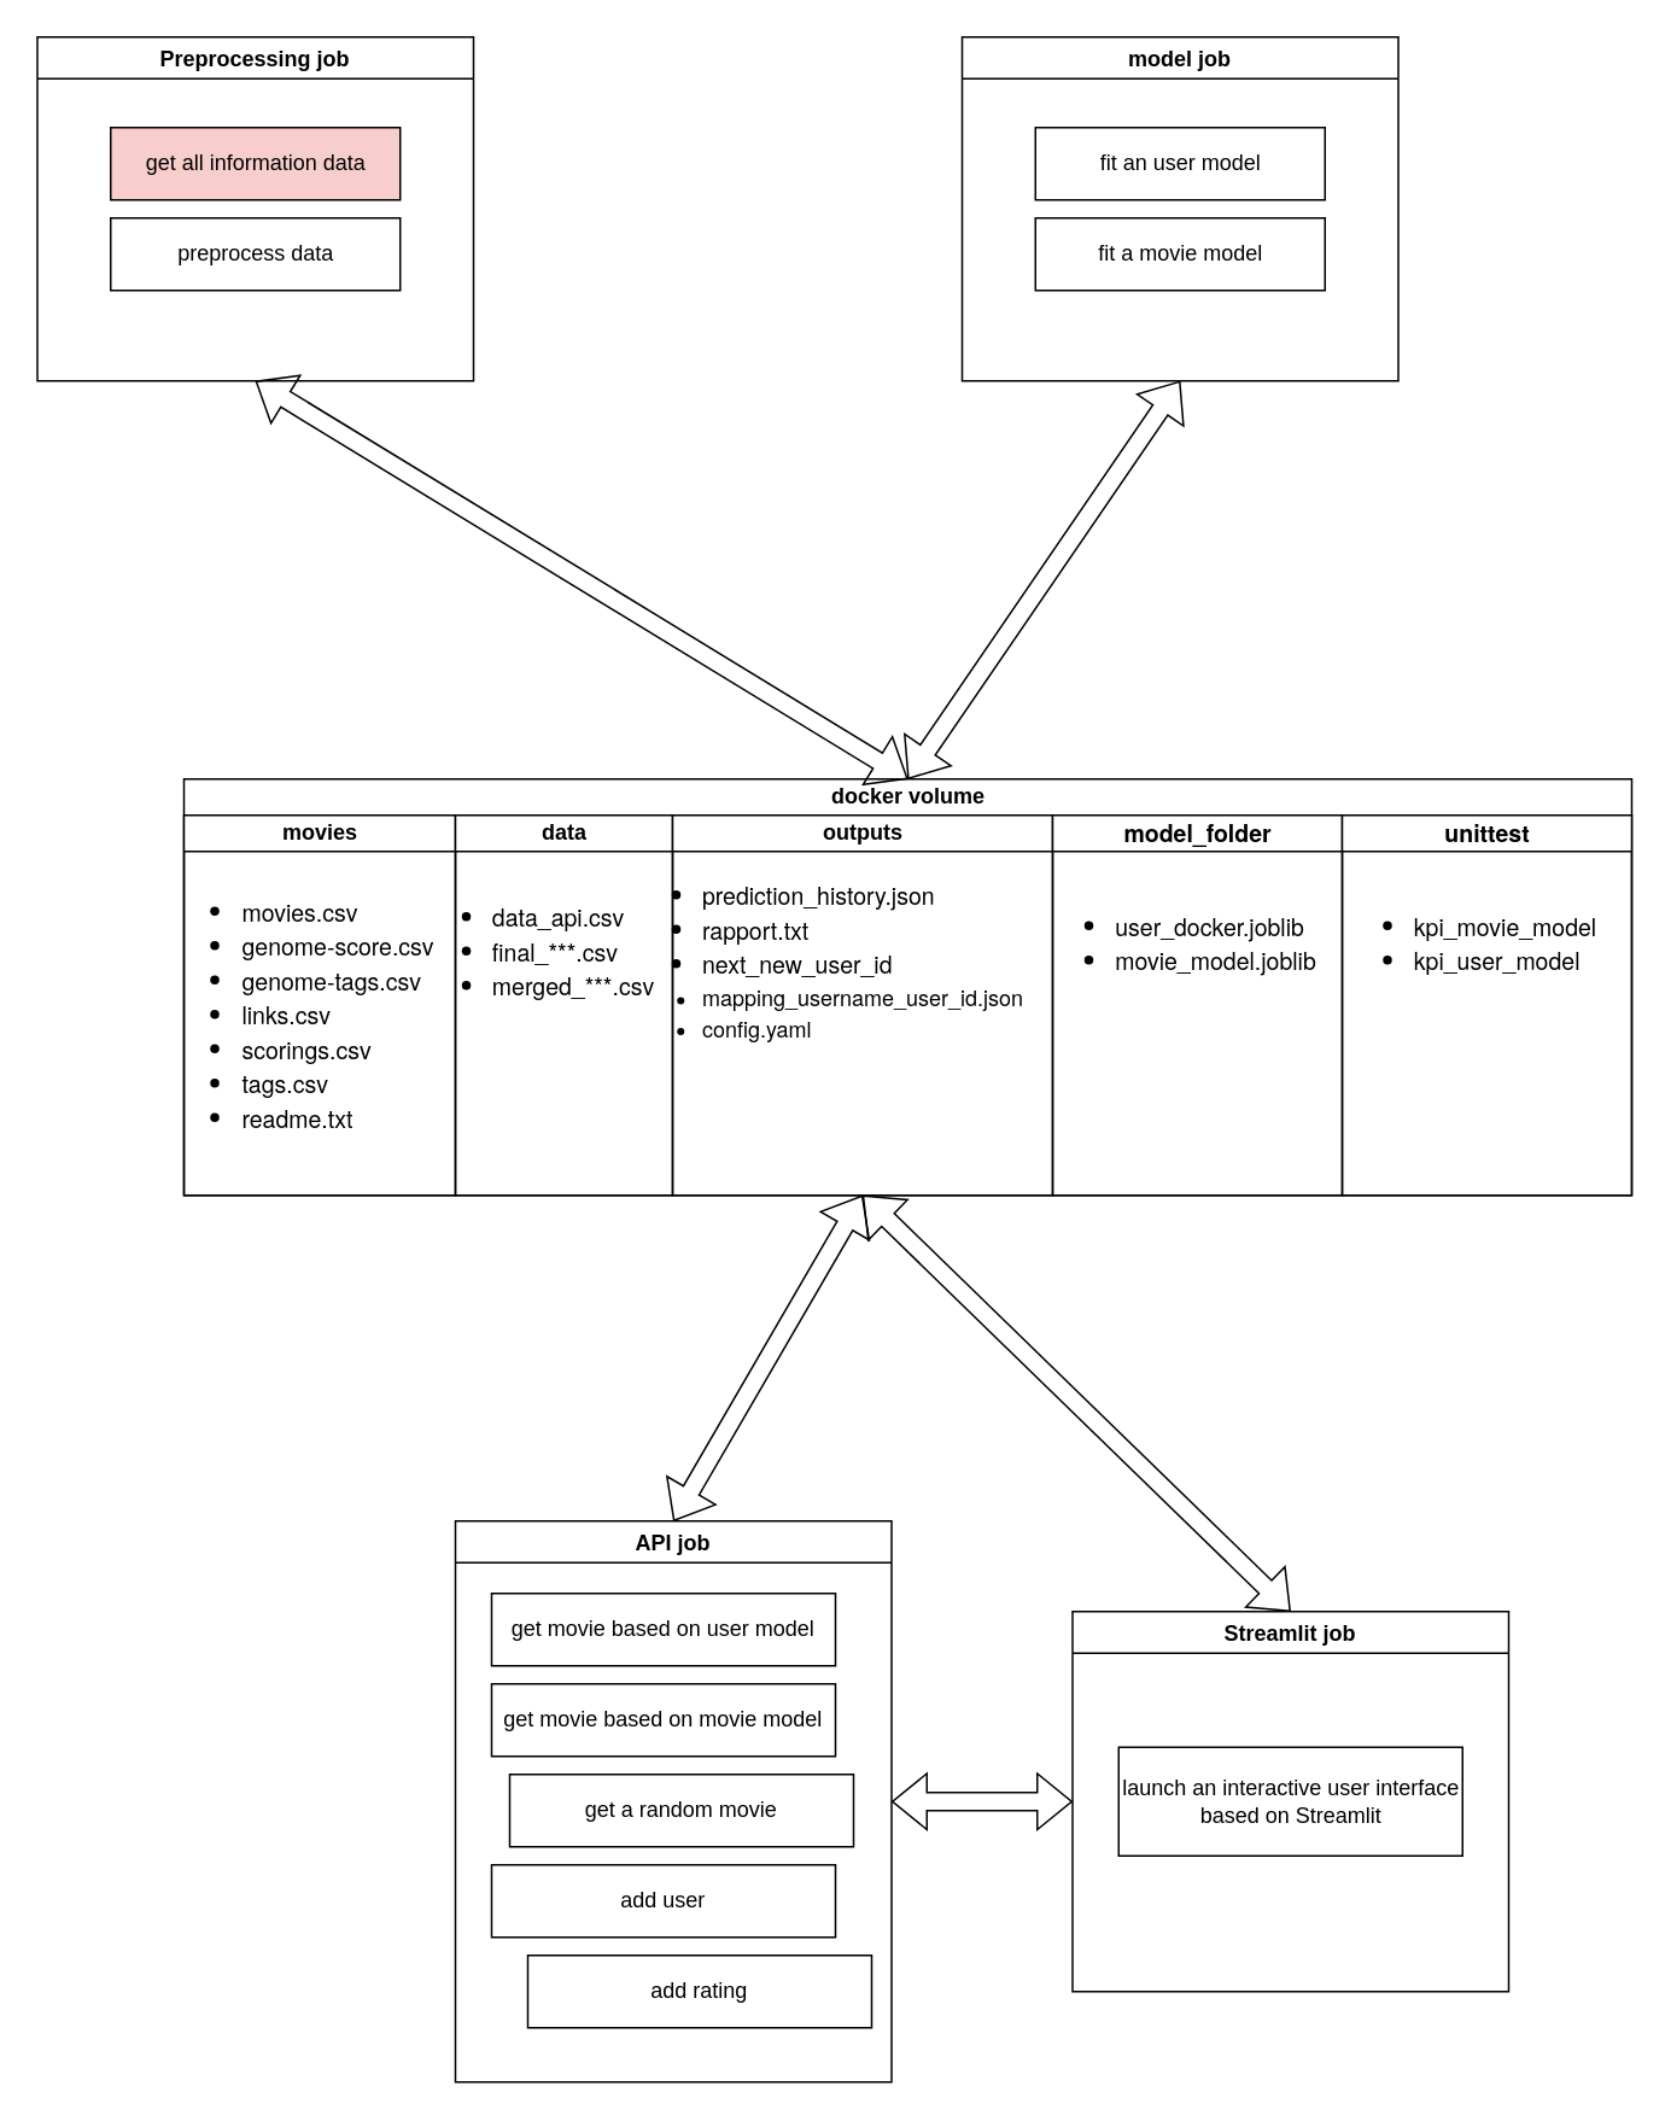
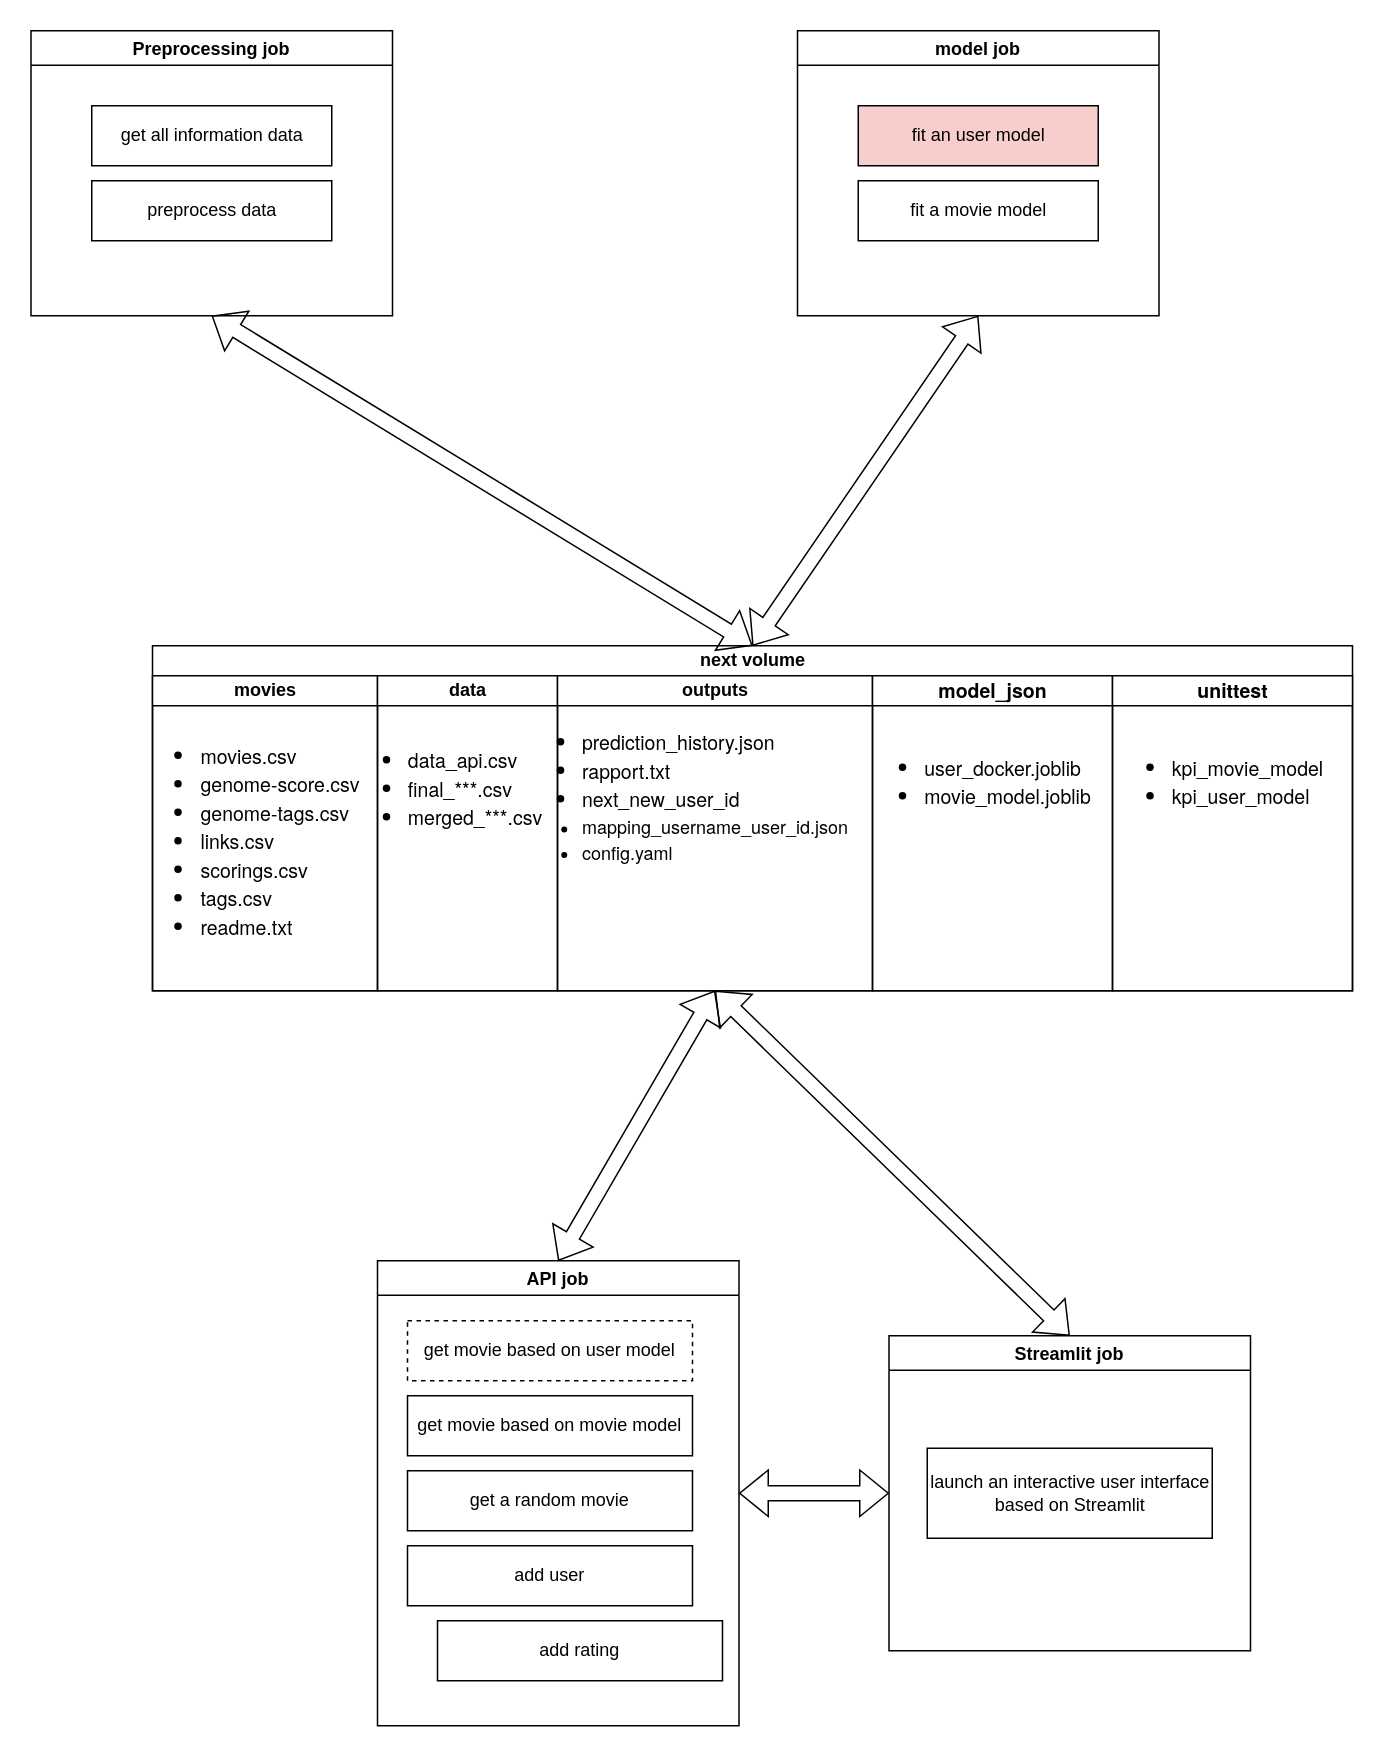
- <mxCell id="3" value="get all information data" style="rounded=0;whiteSpace=wrap;html=1;fillColor=#f8cecc;" parent="2" vertex="1"><mxGeometry x="40.5" y="50" width="160" height="40" as="geometry" /></mxCell>
+ <mxCell id="3" value="get all information data" style="rounded=0;whiteSpace=wrap;html=1;" parent="2" vertex="1"><mxGeometry x="40.5" y="50" width="160" height="40" as="geometry" /></mxCell>
- <mxCell id="17" value="fit an user model" style="rounded=0;whiteSpace=wrap;html=1;align=center;" parent="16" vertex="1"><mxGeometry x="40.5" y="50" width="160" height="40" as="geometry" /></mxCell>
+ <mxCell id="17" value="fit an user model" style="rounded=0;whiteSpace=wrap;html=1;align=center;fillColor=#f8cecc;" parent="16" vertex="1"><mxGeometry x="40.5" y="50" width="160" height="40" as="geometry" /></mxCell>
- <mxCell id="5" value="docker volume" style="swimlane;childLayout=stackLayout;resizeParent=1;resizeParentMax=0;startSize=20;html=1;" parent="1" vertex="1"><mxGeometry x="101" y="430" width="800.0" height="230" as="geometry" /></mxCell>
+ <mxCell id="5" value="next volume" style="swimlane;childLayout=stackLayout;resizeParent=1;resizeParentMax=0;startSize=20;html=1;" parent="1" vertex="1"><mxGeometry x="101" y="430" width="800.0" height="230" as="geometry" /></mxCell>
- <mxCell id="12" value="&lt;span style=&quot;font-family: &amp;quot;Helvetica Neue&amp;quot;; font-size: 13px; text-align: start; background-color: initial;&quot;&gt;model_folder&lt;/span&gt;" style="swimlane;startSize=20;html=1;fontStyle=1" parent="5" vertex="1"><mxGeometry x="480.0" y="20" width="160.0" height="210" as="geometry" /></mxCell>
+ <mxCell id="12" value="&lt;span style=&quot;font-family: &amp;quot;Helvetica Neue&amp;quot;; font-size: 13px; text-align: start; background-color: initial;&quot;&gt;model_json&lt;/span&gt;" style="swimlane;startSize=20;html=1;fontStyle=1" parent="5" vertex="1"><mxGeometry x="480.0" y="20" width="160.0" height="210" as="geometry" /></mxCell>
- <mxCell id="22" value="get movie based on user model" style="rounded=0;whiteSpace=wrap;html=1;" parent="21" vertex="1"><mxGeometry x="20" y="40" width="190" height="40" as="geometry" /></mxCell>
+ <mxCell id="22" value="get movie based on user model" style="rounded=0;whiteSpace=wrap;html=1;dashed=1;" parent="21" vertex="1"><mxGeometry x="20" y="40" width="190" height="40" as="geometry" /></mxCell>
- <mxCell id="24" value="get a random movie" style="rounded=0;whiteSpace=wrap;html=1;" parent="21" vertex="1"><mxGeometry x="30" y="140" width="190" height="40" as="geometry" /></mxCell>
+ <mxCell id="24" value="get a random movie" style="rounded=0;whiteSpace=wrap;html=1;" parent="21" vertex="1"><mxGeometry x="20" y="140" width="190" height="40" as="geometry" /></mxCell>
